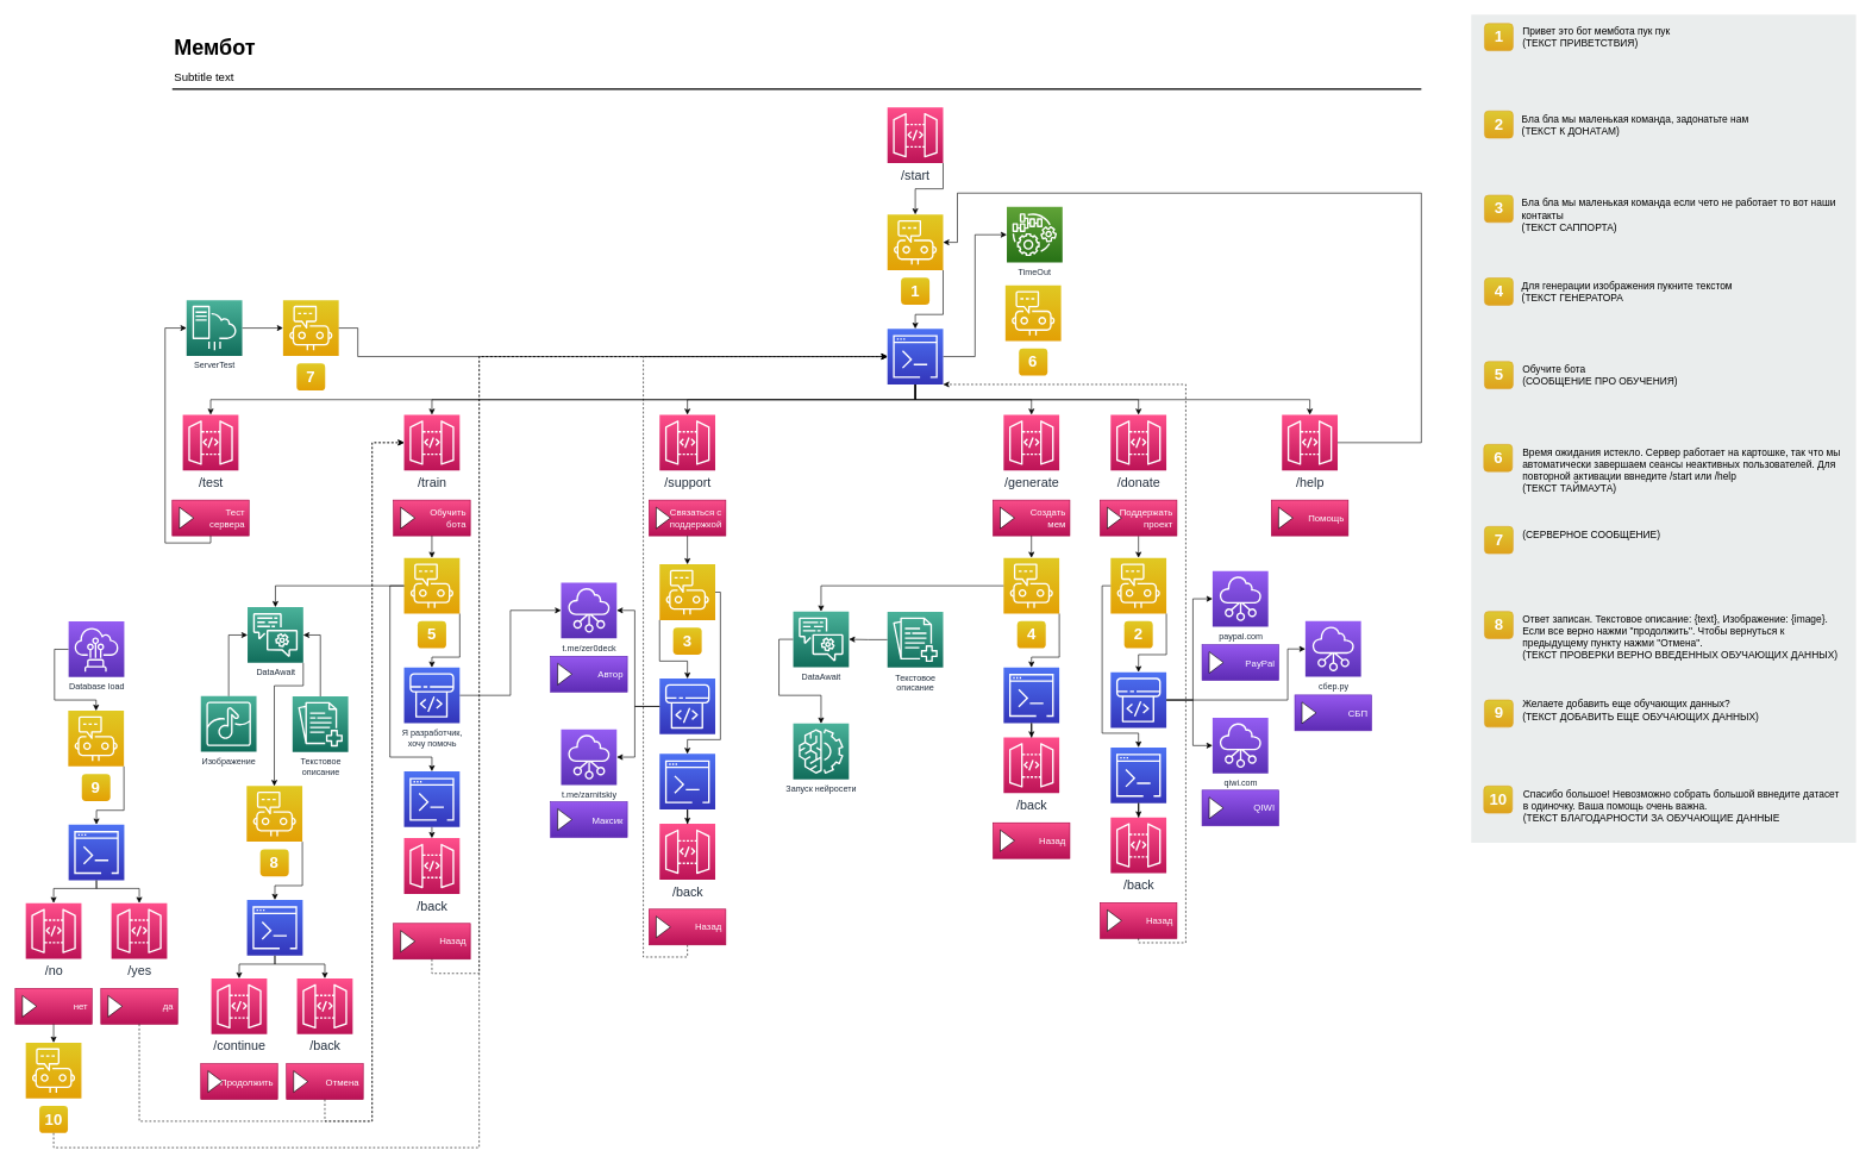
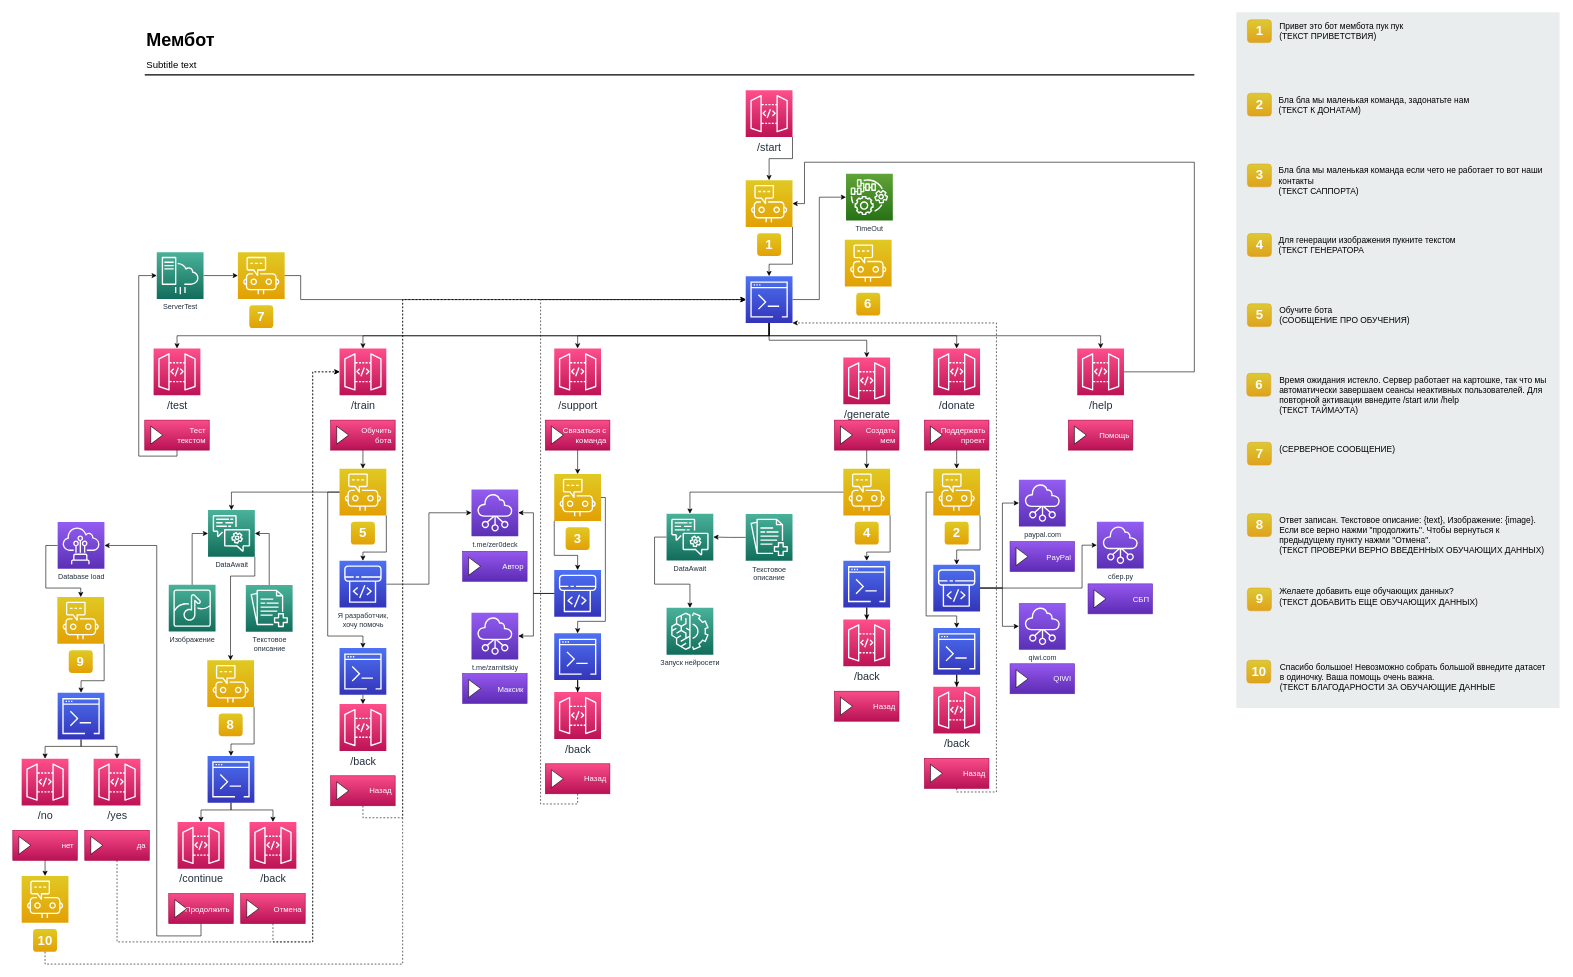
- <mxCell id="42" value="&lt;font style=&quot;font-size: 18px;&quot;&gt;/generate&lt;/font&gt;" style="sketch=0;points=[[0,0,0],[0.25,0,0],[0.5,0,0],[0.75,0,0],[1,0,0],[0,1,0],[0.25,1,0],[0.5,1,0],[0.75,1,0],[1,1,0],[0,0.25,0],[0,0.5,0],[0,0.75,0],[1,0.25,0],[1,0.5,0],[1,0.75,0]];outlineConnect=0;fontColor=#232F3E;gradientColor=#FF4F8B;gradientDirection=north;fillColor=#BC1356;strokeColor=#ffffff;dashed=0;verticalLabelPosition=bottom;verticalAlign=top;align=center;html=1;fontSize=12;fontStyle=0;aspect=fixed;shape=mxgraph.aws4.resourceIcon;resIcon=mxgraph.aws4.api_gateway;" parent="41" vertex="1"><mxGeometry x="14.75" width="78" height="78" as="geometry" /></mxCell>
+ <mxCell id="42" value="&lt;font style=&quot;font-size: 18px;&quot;&gt;/generate&lt;/font&gt;" style="sketch=0;points=[[0,0,0],[0.25,0,0],[0.5,0,0],[0.75,0,0],[1,0,0],[0,1,0],[0.25,1,0],[0.5,1,0],[0.75,1,0],[1,1,0],[0,0.25,0],[0,0.5,0],[0,0.75,0],[1,0.25,0],[1,0.5,0],[1,0.75,0]];outlineConnect=0;fontColor=#232F3E;gradientColor=#FF4F8B;gradientDirection=north;fillColor=#BC1356;strokeColor=#ffffff;dashed=0;verticalLabelPosition=bottom;verticalAlign=top;align=center;html=1;fontSize=12;fontStyle=0;aspect=fixed;shape=mxgraph.aws4.resourceIcon;resIcon=mxgraph.aws4.api_gateway;" parent="41" vertex="1"><mxGeometry x="14.75" y="15" width="78" height="78" as="geometry" /></mxCell>
- <mxCell id="31" value="Тест &lt;br&gt;сервера" style="html=1;whiteSpace=wrap;container=1;recursiveResize=0;collapsible=0;fontSize=13;fillColor=#b81155;strokeColor=#A50040;fontColor=#ffffff;gradientColor=#f94d89;gradientDirection=north;align=right;labelPosition=center;verticalLabelPosition=middle;verticalAlign=middle;spacingRight=4;" parent="29" vertex="1"><mxGeometry y="119.5" width="107.5" height="50" as="geometry" /></mxCell>
+ <mxCell id="31" value="Тест &lt;br&gt;текстом" style="html=1;whiteSpace=wrap;container=1;recursiveResize=0;collapsible=0;fontSize=13;fillColor=#b81155;strokeColor=#A50040;fontColor=#ffffff;gradientColor=#f94d89;gradientDirection=north;align=right;labelPosition=center;verticalLabelPosition=middle;verticalAlign=middle;spacingRight=4;" parent="29" vertex="1"><mxGeometry y="119.5" width="107.5" height="50" as="geometry" /></mxCell>
- <mxCell id="47" value="Связаться с&lt;br&gt;поддержкой" style="html=1;whiteSpace=wrap;container=1;recursiveResize=0;collapsible=0;fontSize=13;fillColor=#b81155;strokeColor=#A50040;fontColor=#ffffff;gradientColor=#f94d89;gradientDirection=north;align=right;labelPosition=center;verticalLabelPosition=middle;verticalAlign=middle;spacingRight=4;" parent="45" vertex="1"><mxGeometry y="119.5" width="107.5" height="50" as="geometry" /></mxCell>
+ <mxCell id="47" value="Связаться с&lt;br&gt;команда" style="html=1;whiteSpace=wrap;container=1;recursiveResize=0;collapsible=0;fontSize=13;fillColor=#b81155;strokeColor=#A50040;fontColor=#ffffff;gradientColor=#f94d89;gradientDirection=north;align=right;labelPosition=center;verticalLabelPosition=middle;verticalAlign=middle;spacingRight=4;" parent="45" vertex="1"><mxGeometry y="119.5" width="107.5" height="50" as="geometry" /></mxCell>
+ <mxCell id="163" style="edgeStyle=orthogonalEdgeStyle;rounded=0;orthogonalLoop=1;jettySize=auto;html=1;exitX=0.5;exitY=1;exitDx=0;exitDy=0;entryX=1;entryY=0.5;entryDx=0;entryDy=0;entryPerimeter=0;fontSize=13;" parent="1" source="159" target="162" edge="1"><mxGeometry relative="1" as="geometry"><Array as="points"><mxPoint x="334" y="1560" /><mxPoint x="260" y="1560" /><mxPoint x="260" y="909" /></Array></mxGeometry></mxCell>
